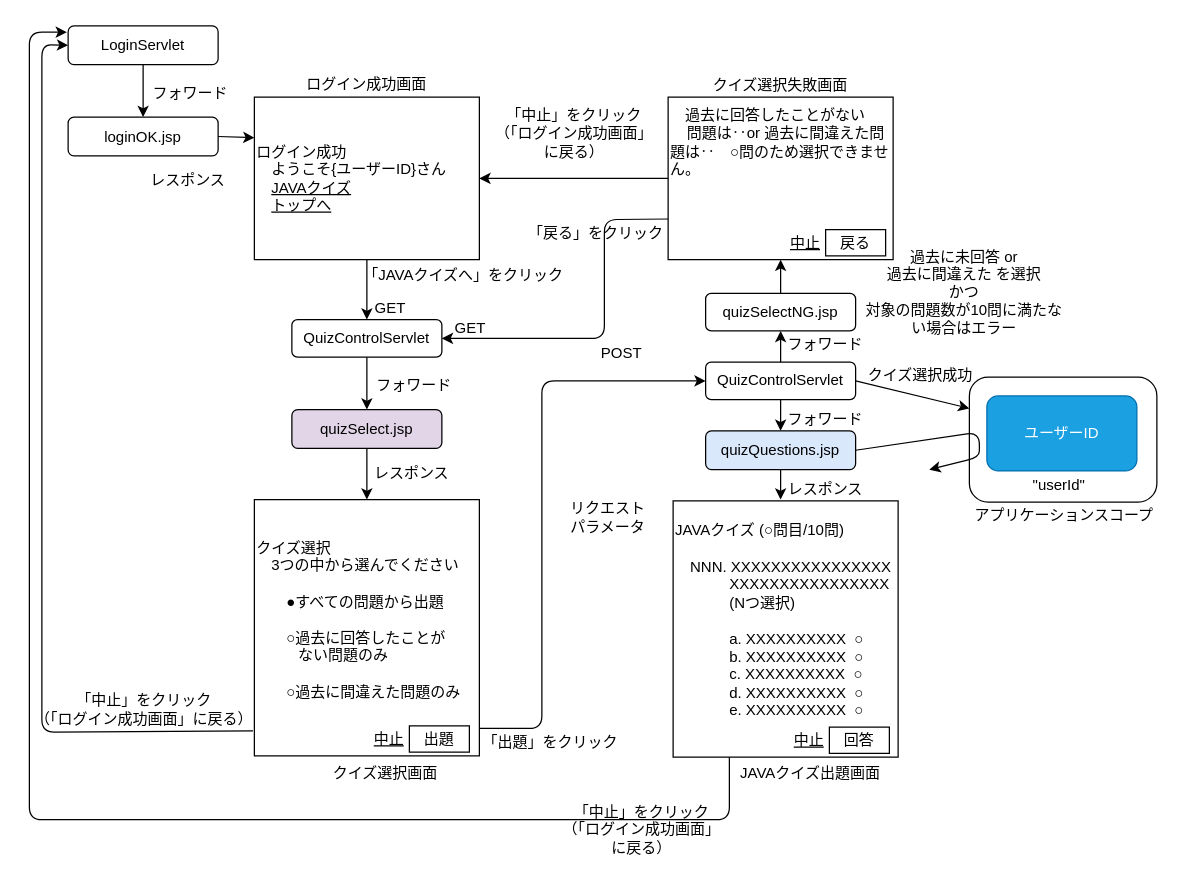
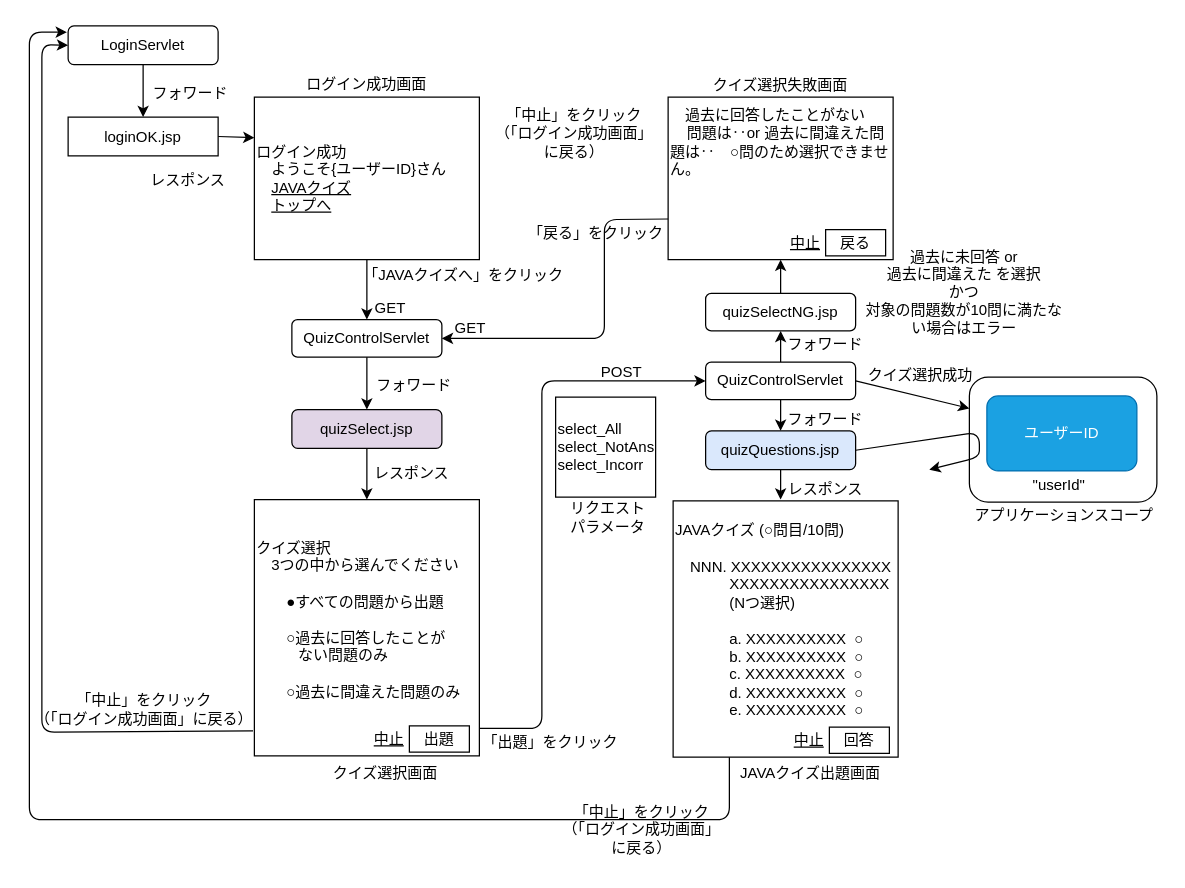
- <mxCell id="30" value="loginOK.jsp" style="rounded=1;whiteSpace=wrap;html=1;" parent="1" vertex="1"><mxGeometry x="54" y="93" width="120" height="31" as="geometry" /></mxCell>
+ <mxCell id="30" value="loginOK.jsp" style="whiteSpace=wrap;html=1;rounded=0;" parent="1" vertex="1"><mxGeometry x="54" y="93" width="120" height="31" as="geometry" /></mxCell>
- <mxCell id="27" value="" style="endArrow=classic;html=1;exitX=0;exitY=0.5;exitDx=0;exitDy=0;entryX=1;entryY=0.5;entryDx=0;entryDy=0;" parent="1" source="4" target="5" edge="1"><mxGeometry width="50" height="50" relative="1" as="geometry"><mxPoint x="429" y="245" as="sourcePoint" /><mxPoint x="479" y="195" as="targetPoint" /></mxGeometry></mxCell>
- <mxCell id="53" value="POST" style="text;html=1;strokeColor=none;fillColor=none;align=center;verticalAlign=middle;whiteSpace=wrap;rounded=0;" parent="1" vertex="1"><mxGeometry x="467" y="272" width="60" height="20" as="geometry" /></mxCell>
+ <mxCell id="53" value="POST" style="text;html=1;strokeColor=none;fillColor=none;align=center;verticalAlign=middle;whiteSpace=wrap;rounded=0;" parent="1" vertex="1"><mxGeometry x="467" y="287" width="60" height="20" as="geometry" /></mxCell>
+ <mxCell id="51" value="select_All&lt;br&gt;select_NotAns&lt;br&gt;select_Incorr" style="whiteSpace=wrap;html=1;aspect=fixed;align=left;" parent="1" vertex="1"><mxGeometry x="444" y="317" width="80" height="80" as="geometry" /></mxCell>
